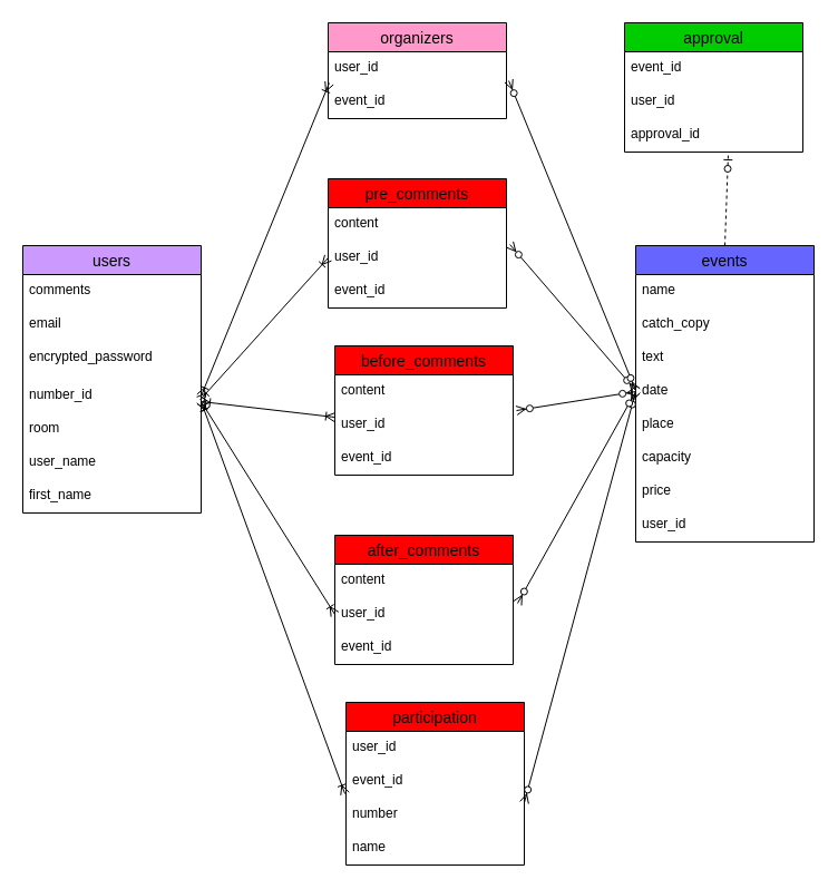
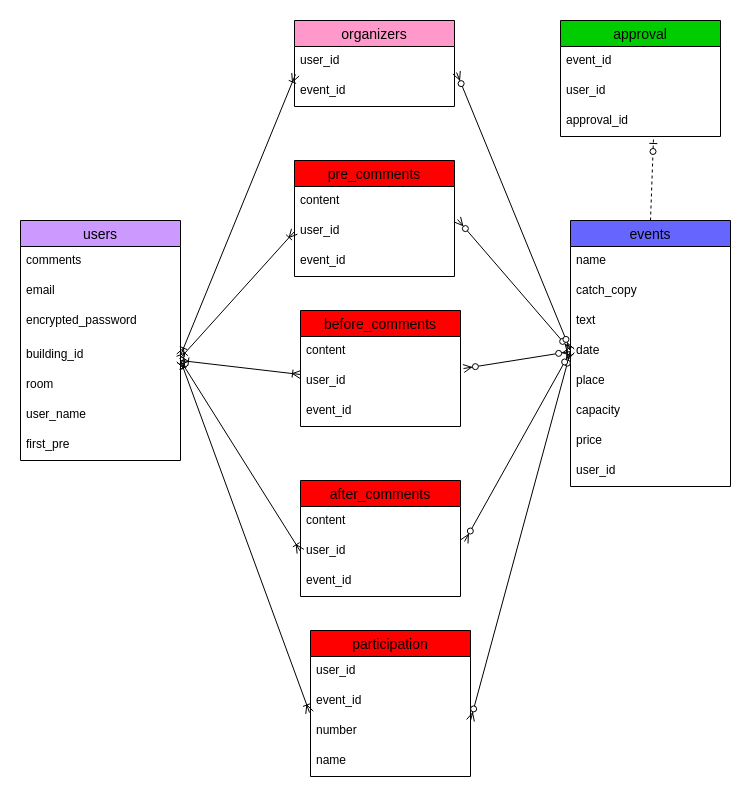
- <mxCell id="6" value="number_id" style="text;strokeColor=none;fillColor=none;spacingLeft=4;spacingRight=4;overflow=hidden;rotatable=0;points=[[0,0.5],[1,0.5]];portConstraint=eastwest;fontSize=12;" vertex="1" parent="2"><mxGeometry y="120" width="160" height="30" as="geometry" /></mxCell>
+ <mxCell id="6" value="building_id" style="text;strokeColor=none;fillColor=none;spacingLeft=4;spacingRight=4;overflow=hidden;rotatable=0;points=[[0,0.5],[1,0.5]];portConstraint=eastwest;fontSize=12;" vertex="1" parent="2"><mxGeometry y="120" width="160" height="30" as="geometry" /></mxCell>
- <mxCell id="9" value="first_name" style="text;strokeColor=none;fillColor=none;spacingLeft=4;spacingRight=4;overflow=hidden;rotatable=0;points=[[0,0.5],[1,0.5]];portConstraint=eastwest;fontSize=12;" vertex="1" parent="2"><mxGeometry y="210" width="160" height="30" as="geometry" /></mxCell>
+ <mxCell id="9" value="first_pre" style="text;strokeColor=none;fillColor=none;spacingLeft=4;spacingRight=4;overflow=hidden;rotatable=0;points=[[0,0.5],[1,0.5]];portConstraint=eastwest;fontSize=12;" vertex="1" parent="2"><mxGeometry y="210" width="160" height="30" as="geometry" /></mxCell>
